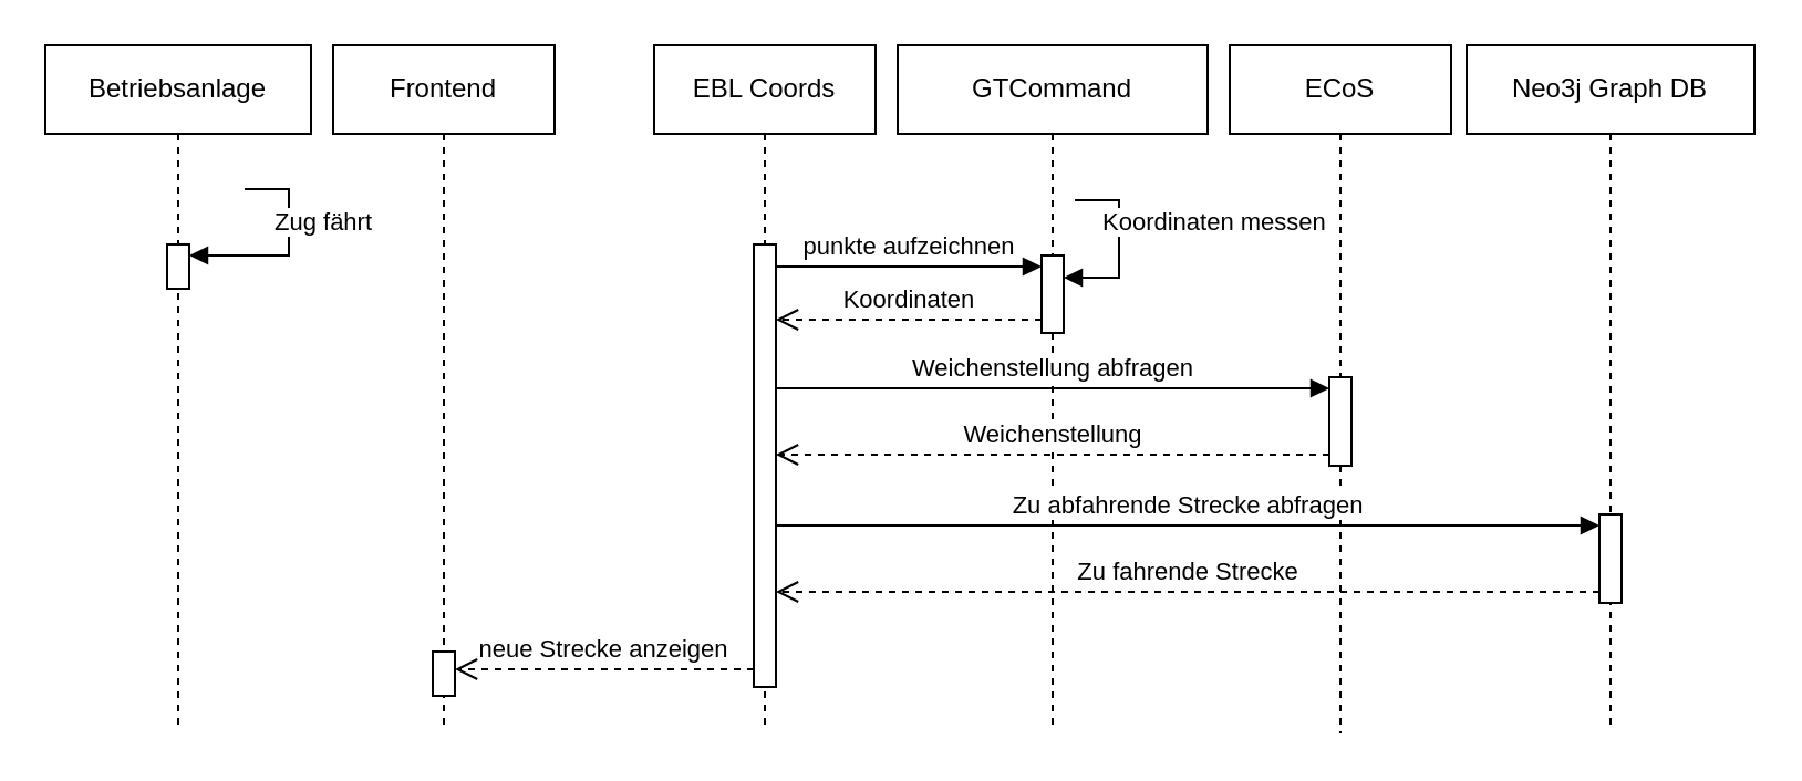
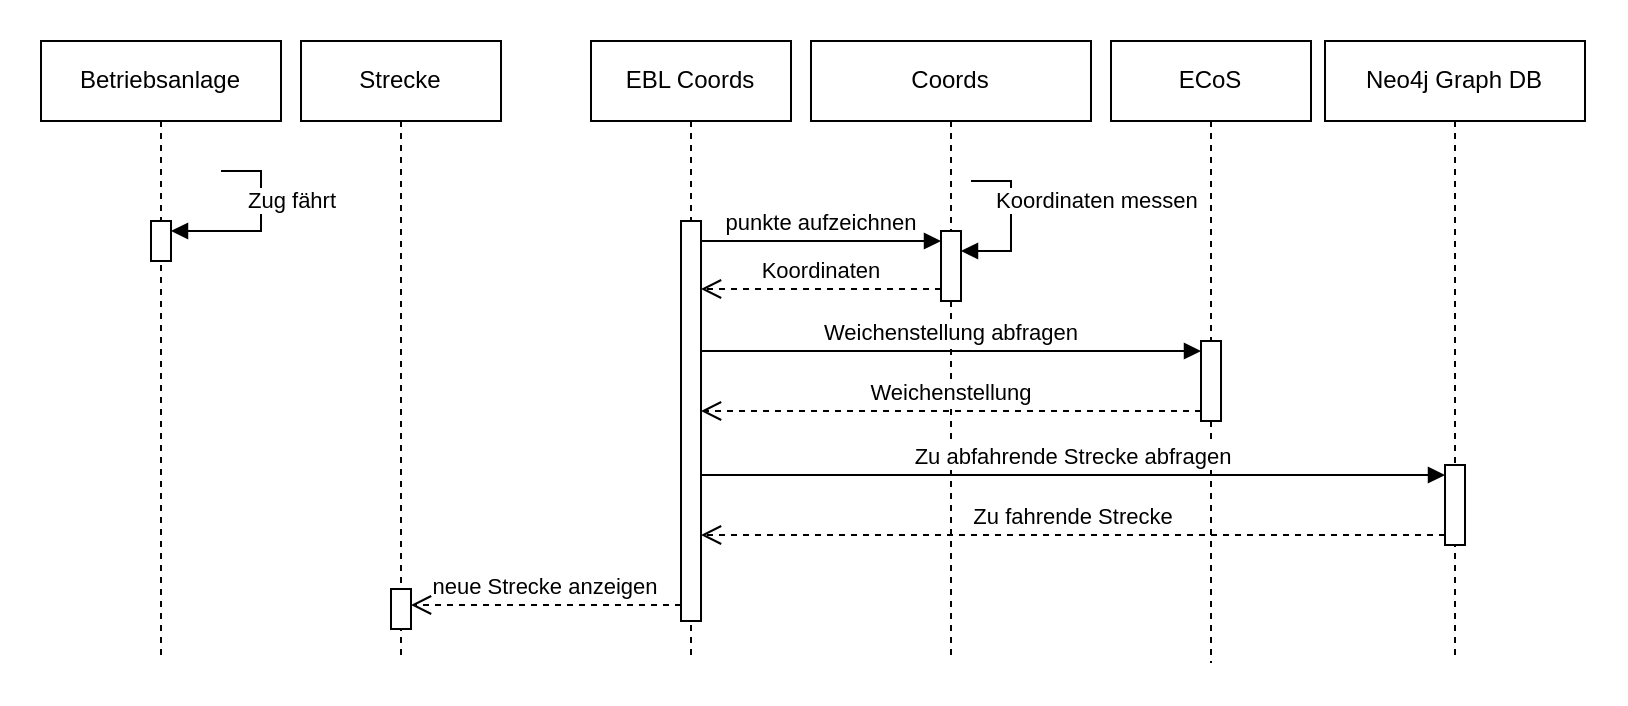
- <mxCell id="6" value="Frontend" style="shape=umlLifeline;perimeter=lifelinePerimeter;whiteSpace=wrap;html=1;container=1;dropTarget=0;collapsible=0;recursiveResize=0;outlineConnect=0;portConstraint=eastwest;newEdgeStyle={&quot;curved&quot;:0,&quot;rounded&quot;:0};" vertex="1" parent="1"><mxGeometry x="150" y="20" width="100" height="310" as="geometry" /></mxCell>
+ <mxCell id="6" value="Strecke" style="shape=umlLifeline;perimeter=lifelinePerimeter;whiteSpace=wrap;html=1;container=1;dropTarget=0;collapsible=0;recursiveResize=0;outlineConnect=0;portConstraint=eastwest;newEdgeStyle={&quot;curved&quot;:0,&quot;rounded&quot;:0};" vertex="1" parent="1"><mxGeometry x="150" y="20" width="100" height="310" as="geometry" /></mxCell>
- <mxCell id="11" value="GTCommand" style="shape=umlLifeline;perimeter=lifelinePerimeter;whiteSpace=wrap;html=1;container=1;dropTarget=0;collapsible=0;recursiveResize=0;outlineConnect=0;portConstraint=eastwest;newEdgeStyle={&quot;curved&quot;:0,&quot;rounded&quot;:0};" vertex="1" parent="1"><mxGeometry x="405" y="20" width="140" height="310" as="geometry" /></mxCell>
+ <mxCell id="11" value="Coords" style="shape=umlLifeline;perimeter=lifelinePerimeter;whiteSpace=wrap;html=1;container=1;dropTarget=0;collapsible=0;recursiveResize=0;outlineConnect=0;portConstraint=eastwest;newEdgeStyle={&quot;curved&quot;:0,&quot;rounded&quot;:0};" vertex="1" parent="1"><mxGeometry x="405" y="20" width="140" height="310" as="geometry" /></mxCell>
- <mxCell id="2" value="Neo3j Graph DB" style="shape=umlLifeline;perimeter=lifelinePerimeter;whiteSpace=wrap;html=1;container=1;dropTarget=0;collapsible=0;recursiveResize=0;outlineConnect=0;portConstraint=eastwest;newEdgeStyle={&quot;curved&quot;:0,&quot;rounded&quot;:0};" vertex="1" parent="1"><mxGeometry x="662" y="20" width="130" height="310" as="geometry" /></mxCell>
+ <mxCell id="2" value="Neo4j Graph DB" style="shape=umlLifeline;perimeter=lifelinePerimeter;whiteSpace=wrap;html=1;container=1;dropTarget=0;collapsible=0;recursiveResize=0;outlineConnect=0;portConstraint=eastwest;newEdgeStyle={&quot;curved&quot;:0,&quot;rounded&quot;:0};" vertex="1" parent="1"><mxGeometry x="662" y="20" width="130" height="310" as="geometry" /></mxCell>
